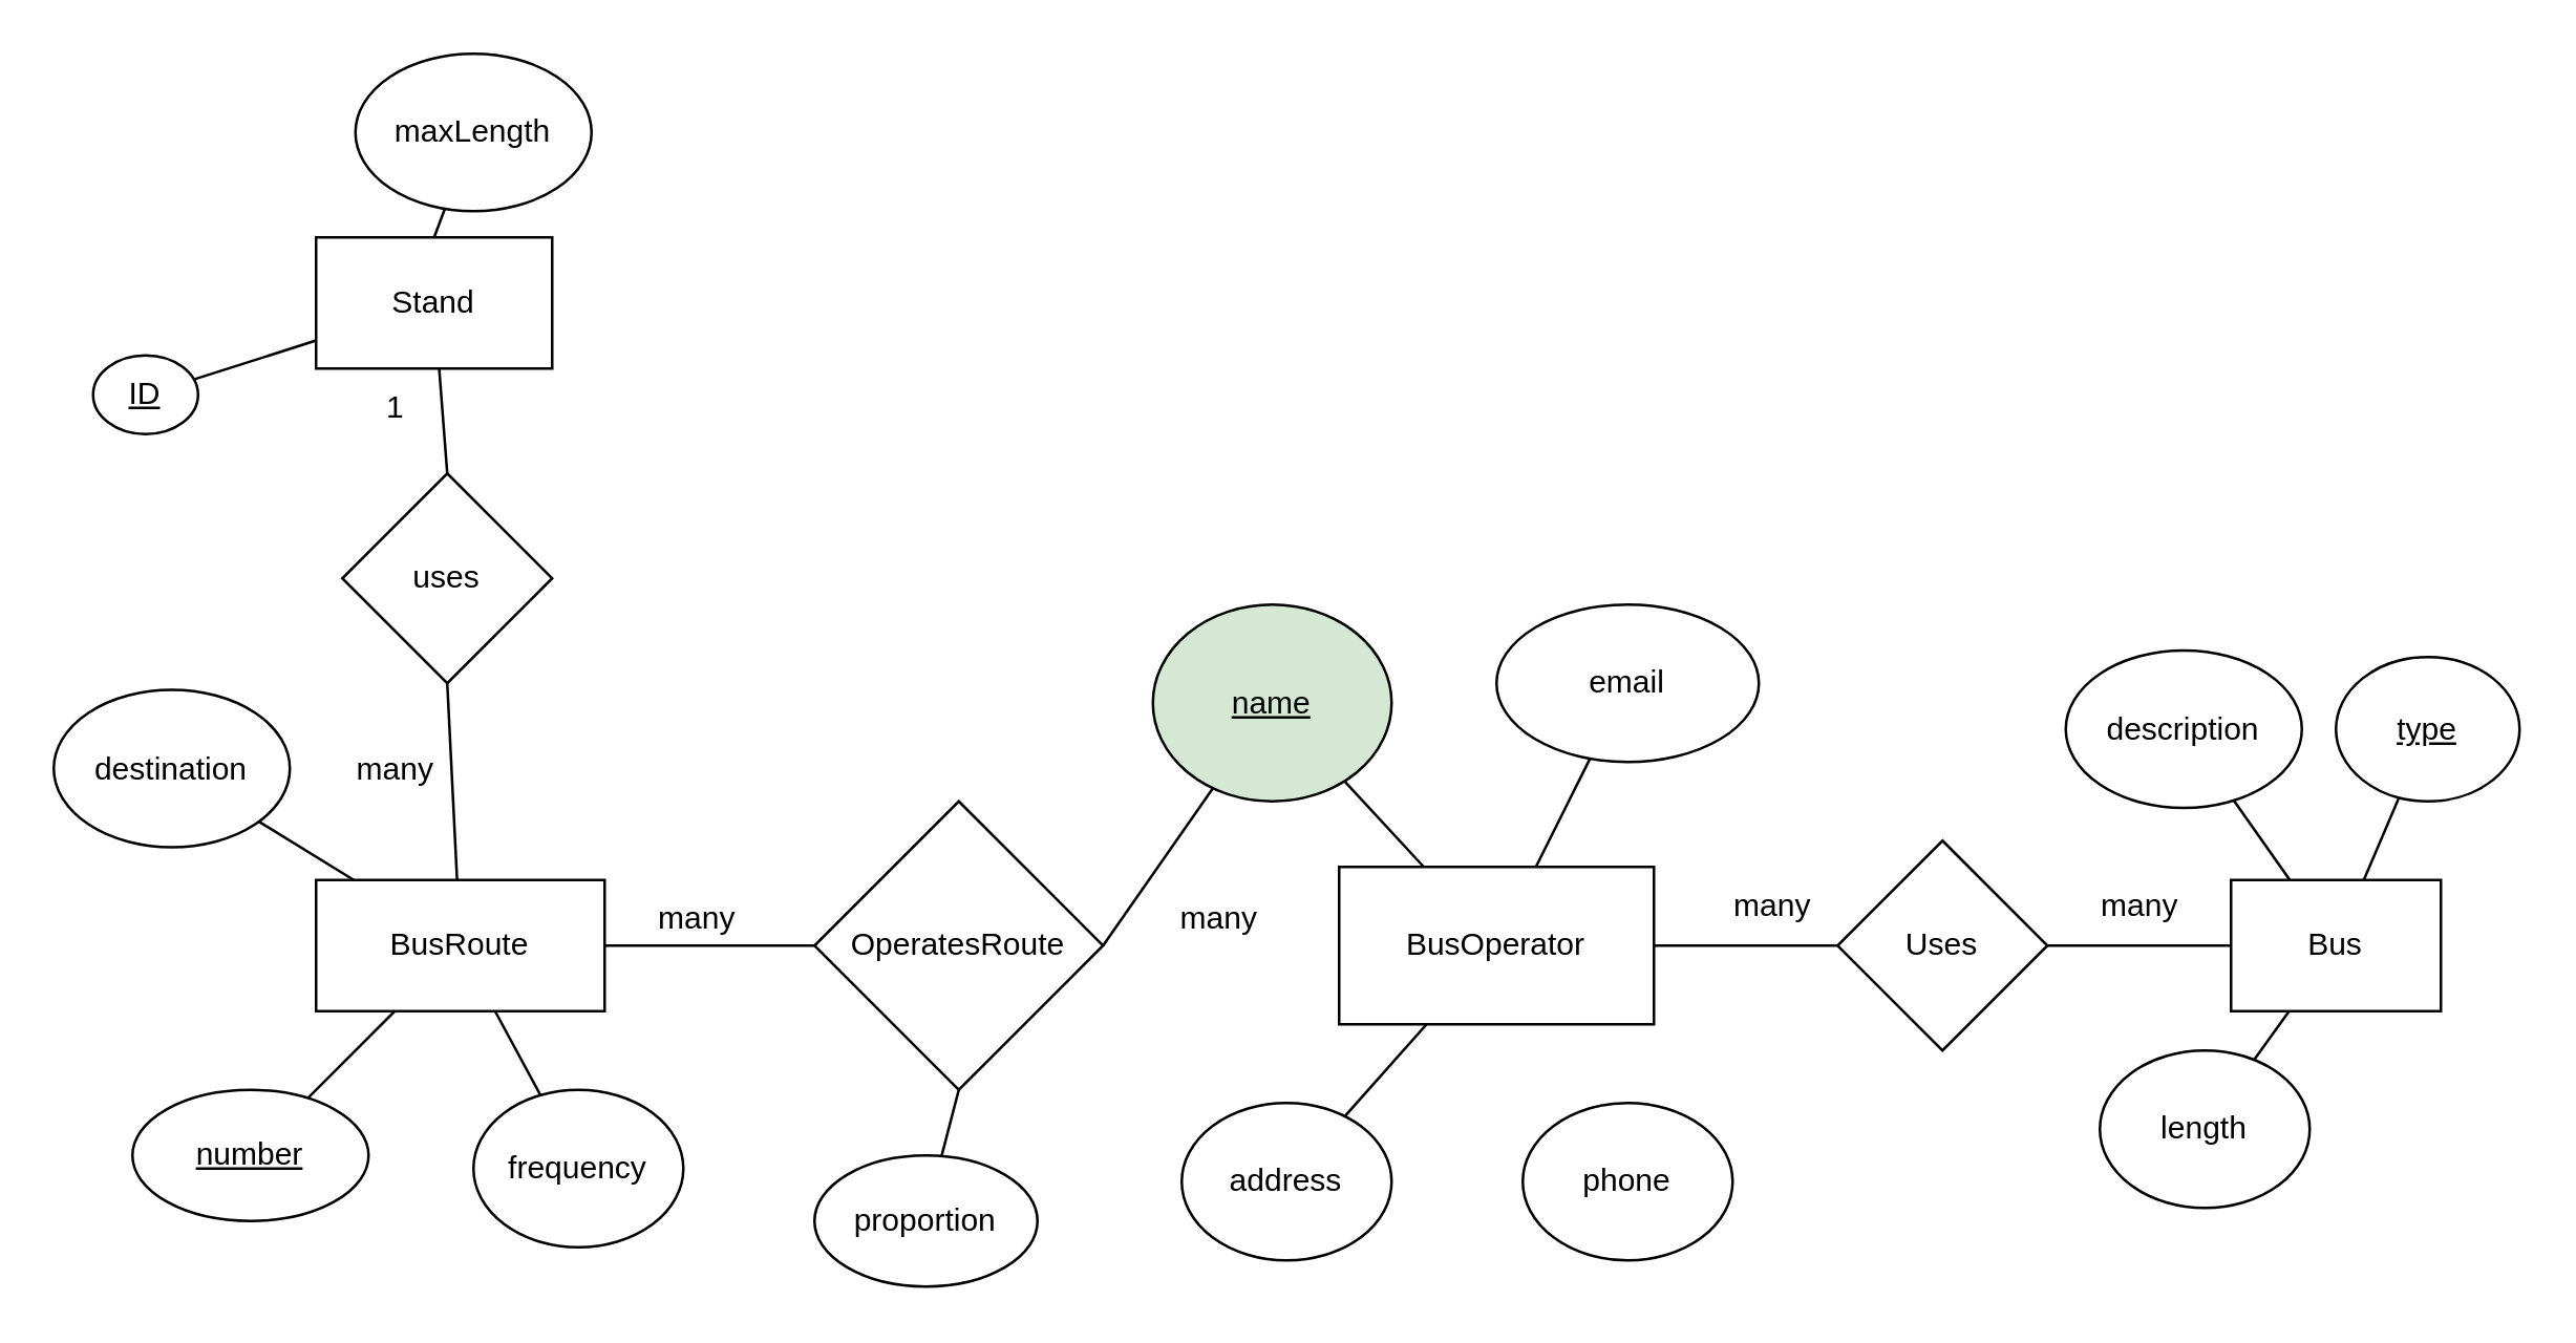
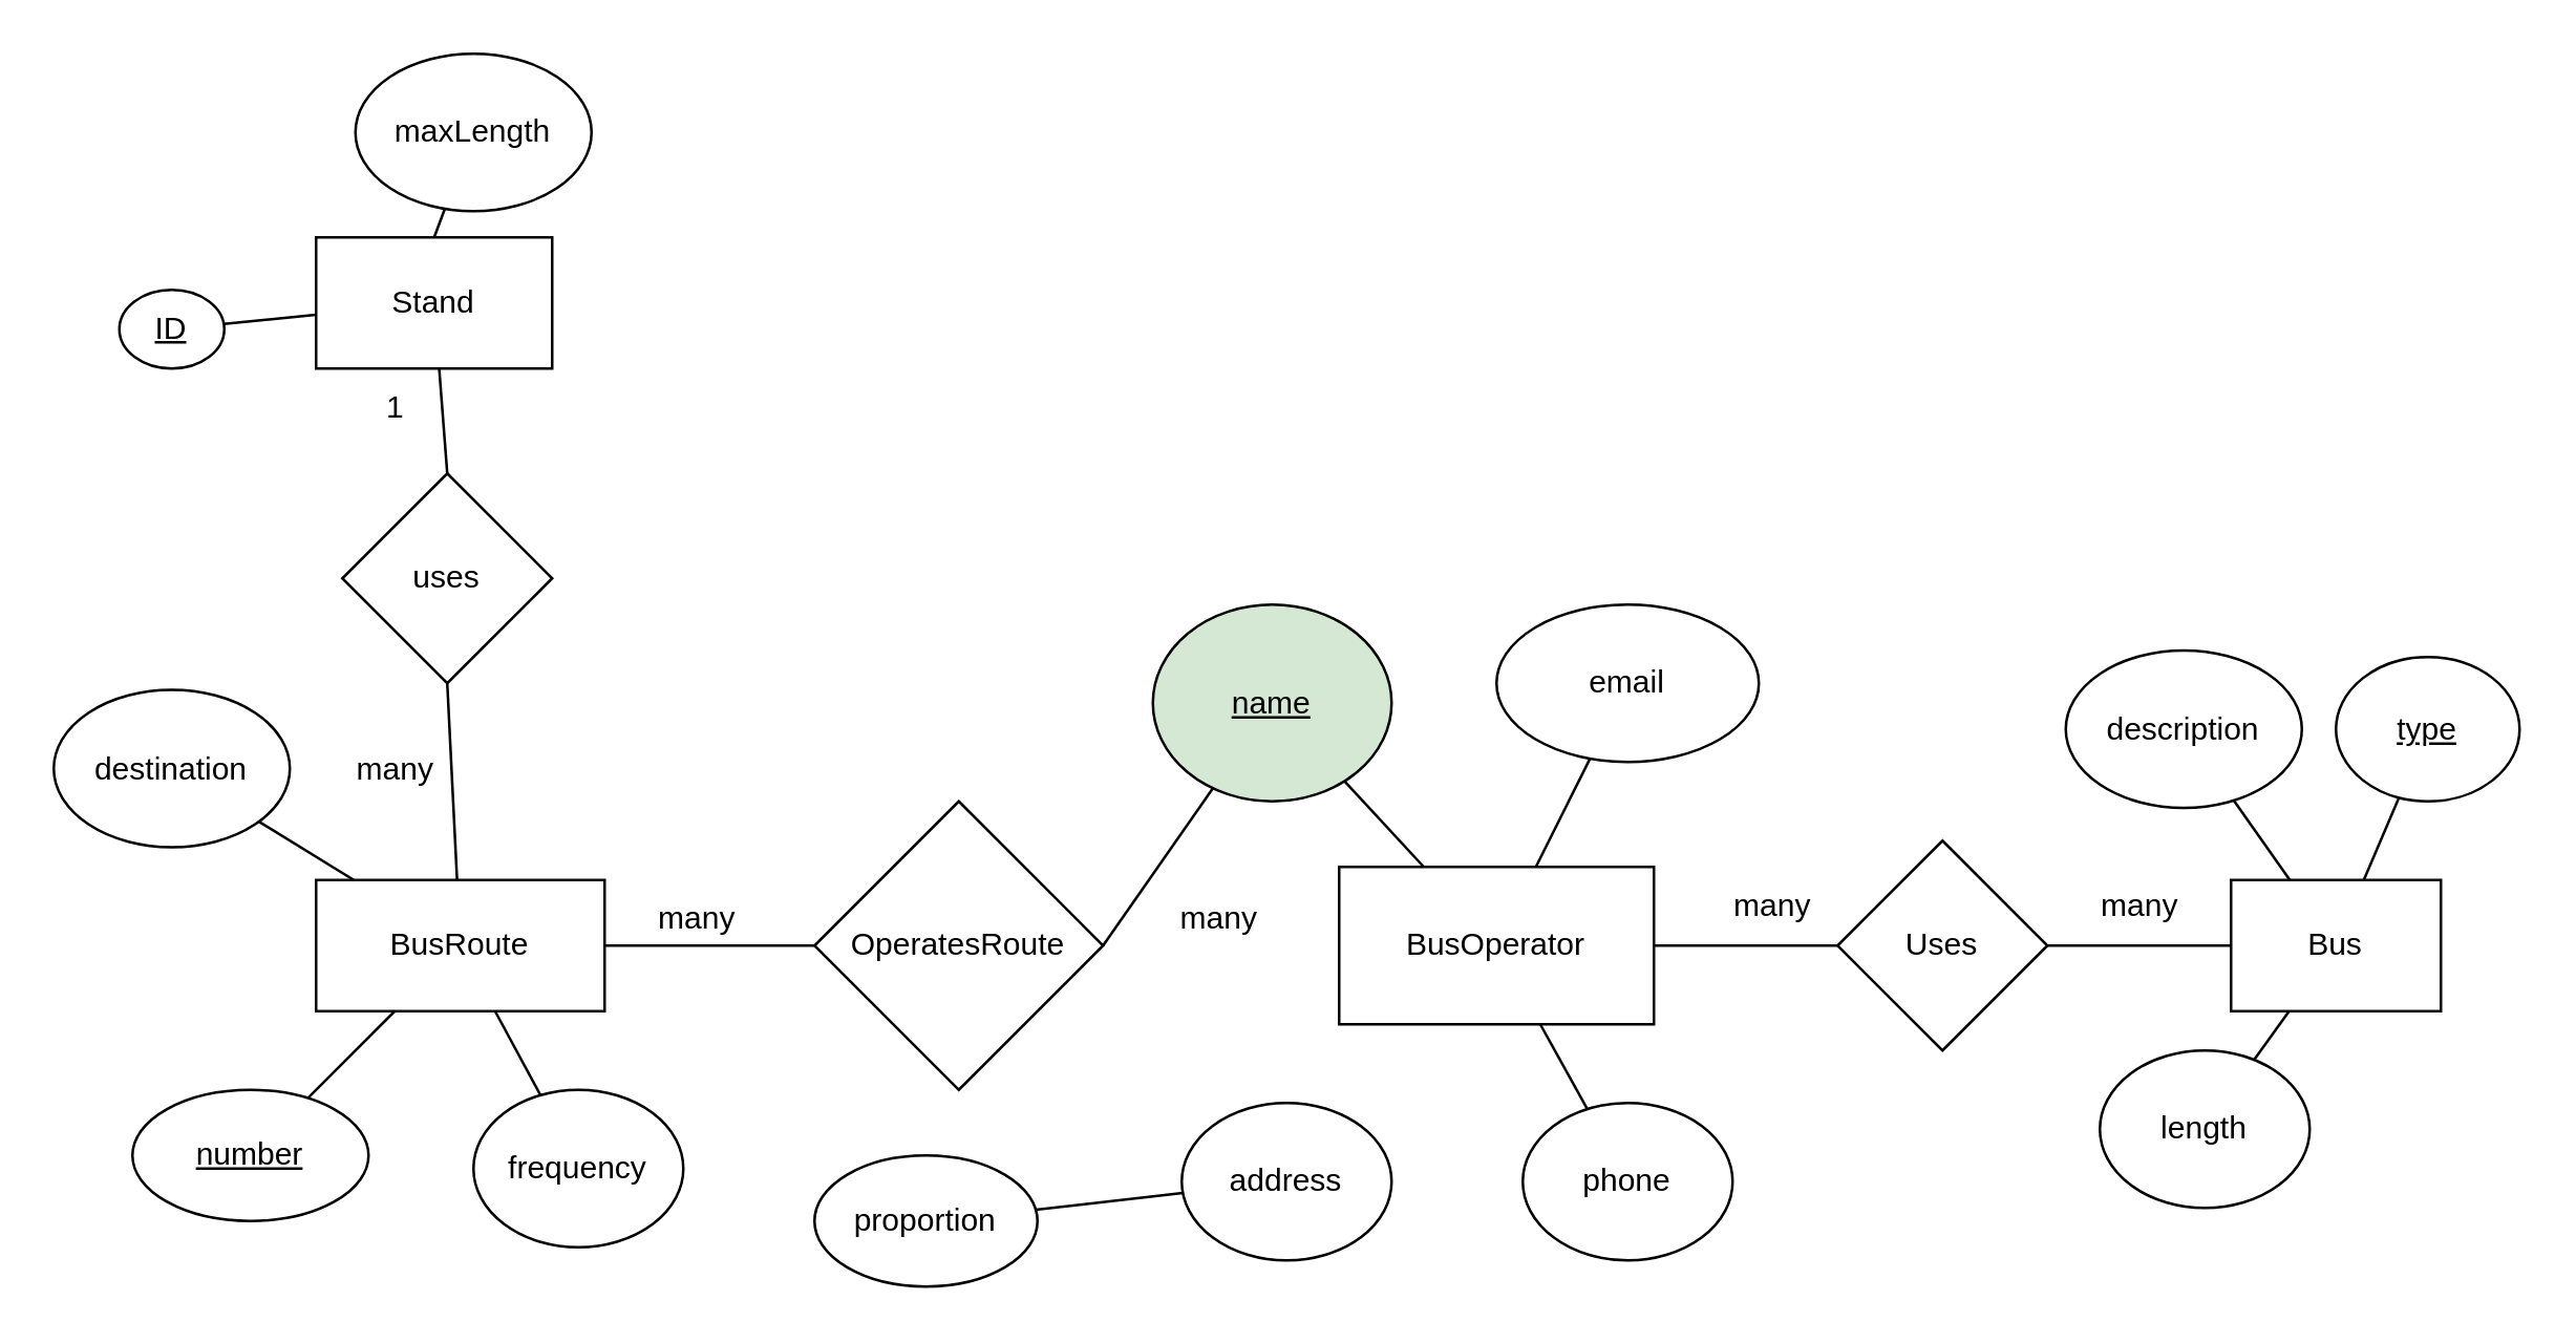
- <mxCell id="3" value="&lt;u&gt;ID&lt;/u&gt;" style="ellipse;whiteSpace=wrap;html=1;" vertex="1" parent="1"><mxGeometry x="35" y="135" width="40" height="30" as="geometry" /></mxCell>
+ <mxCell id="3" value="&lt;u&gt;ID&lt;/u&gt;" style="ellipse;whiteSpace=wrap;html=1;" vertex="1" parent="1"><mxGeometry x="45" y="110" width="40" height="30" as="geometry" /></mxCell>
+ <mxCell id="15" value="" style="endArrow=none;html=1;rounded=0;" edge="1" parent="1" source="7" target="11"><mxGeometry width="50" height="50" relative="1" as="geometry"><mxPoint x="440" y="330" as="sourcePoint" /><mxPoint x="490" y="280" as="targetPoint" /></mxGeometry></mxCell>
- <mxCell id="13" value="" style="endArrow=none;html=1;rounded=0;" edge="1" parent="1" source="7" target="9"><mxGeometry width="50" height="50" relative="1" as="geometry"><mxPoint x="440" y="330" as="sourcePoint" /><mxPoint x="490" y="280" as="targetPoint" /></mxGeometry></mxCell>
- <mxCell id="34" value="" style="endArrow=none;html=1;rounded=0;entryX=0.5;entryY=1;entryDx=0;entryDy=0;" edge="1" parent="1" source="33" target="28"><mxGeometry width="50" height="50" relative="1" as="geometry"><mxPoint x="430" y="420" as="sourcePoint" /><mxPoint x="480" y="370" as="targetPoint" /></mxGeometry></mxCell>
+ <mxCell id="34" value="" style="endArrow=none;html=1;rounded=0;" edge="1" parent="1" source="33" target="9"><mxGeometry width="50" height="50" relative="1" as="geometry"><mxPoint x="430" y="420" as="sourcePoint" /><mxPoint x="480" y="370" as="targetPoint" /></mxGeometry></mxCell>
